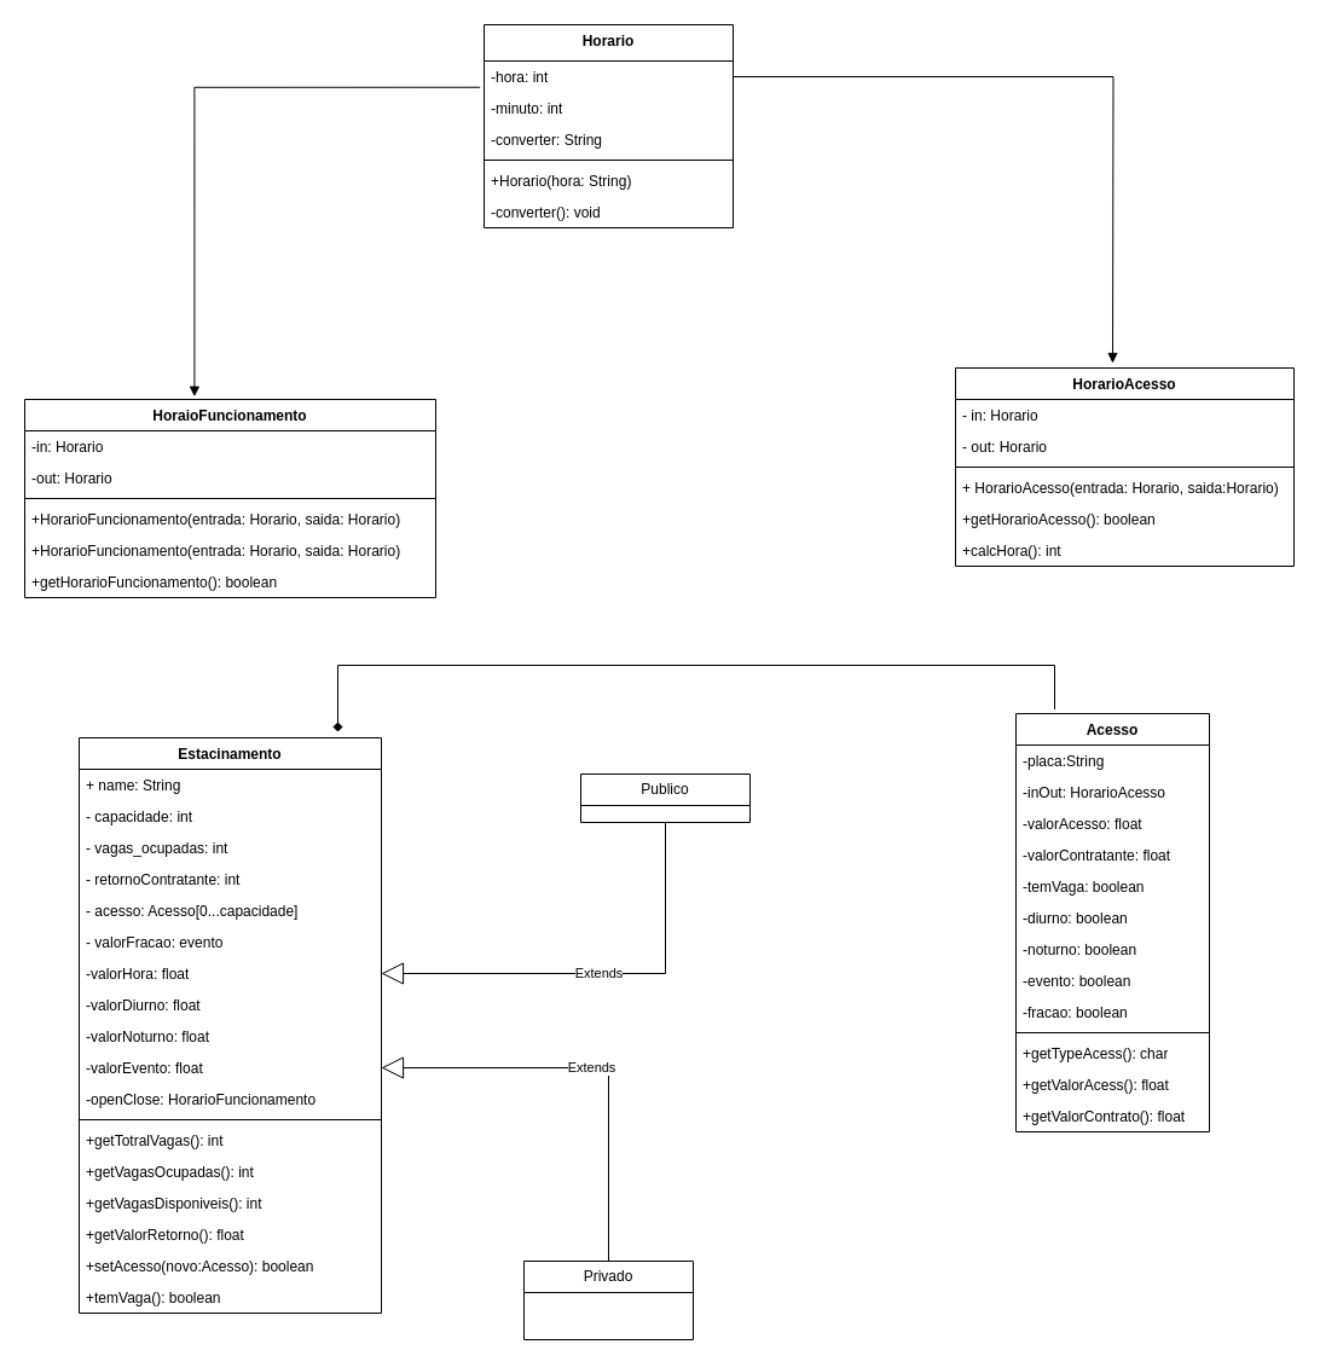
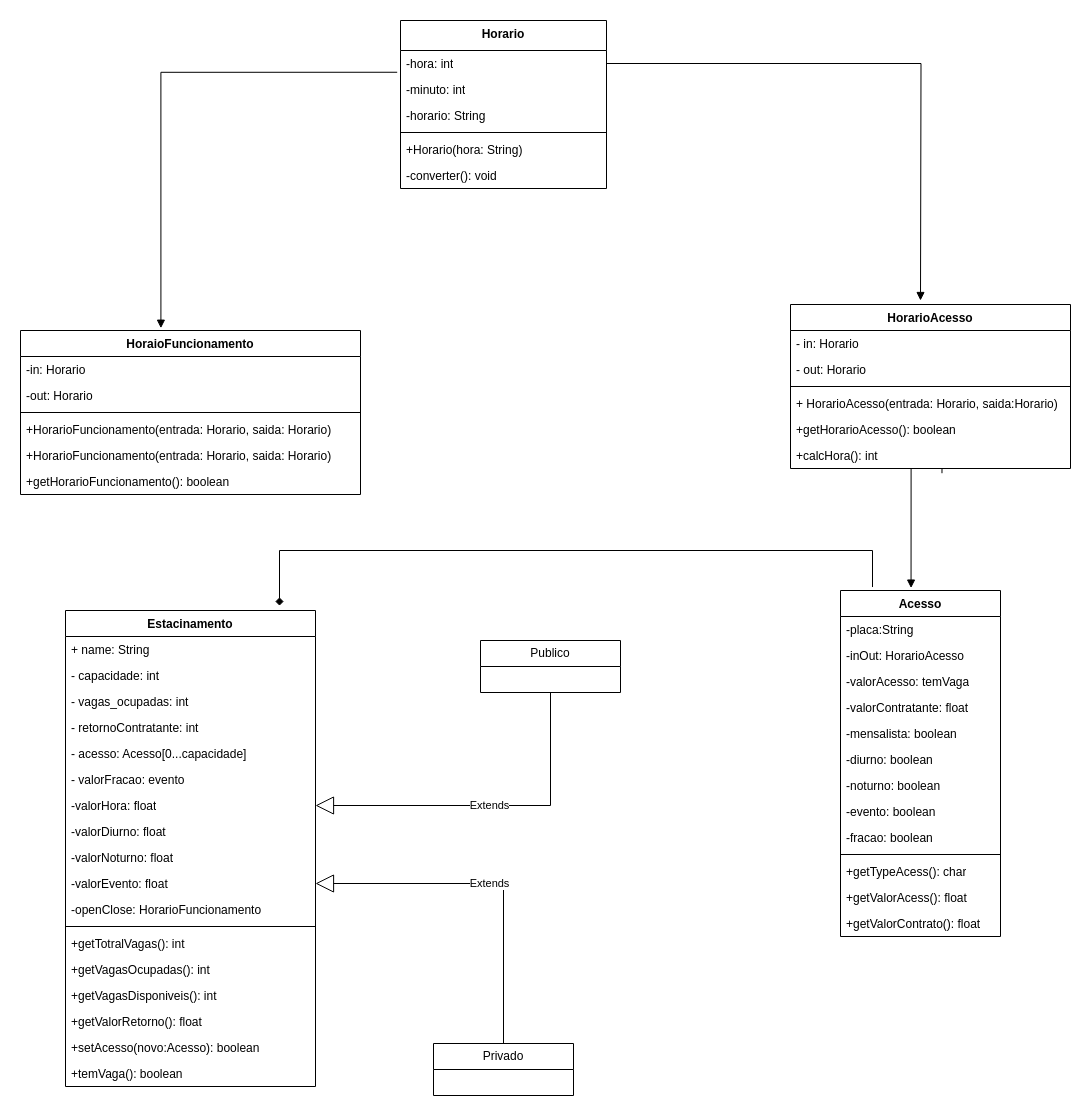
- <mxCell id="40" value="-converter: String" style="text;strokeColor=none;fillColor=none;align=left;verticalAlign=top;spacingLeft=4;spacingRight=4;overflow=hidden;rotatable=0;points=[[0,0.5],[1,0.5]];portConstraint=eastwest;whiteSpace=wrap;html=1;" parent="37" vertex="1"><mxGeometry y="82" width="206" height="26" as="geometry" /></mxCell>
+ <mxCell id="40" value="-horario: String" style="text;strokeColor=none;fillColor=none;align=left;verticalAlign=top;spacingLeft=4;spacingRight=4;overflow=hidden;rotatable=0;points=[[0,0.5],[1,0.5]];portConstraint=eastwest;whiteSpace=wrap;html=1;" parent="37" vertex="1"><mxGeometry y="82" width="206" height="26" as="geometry" /></mxCell>
+ <mxCell id="62" value="" style="endArrow=block;endFill=1;html=1;edgeStyle=orthogonalEdgeStyle;align=left;verticalAlign=top;rounded=0;exitX=0.541;exitY=1.181;exitDx=0;exitDy=0;exitPerimeter=0;entryX=0.441;entryY=-0.007;entryDx=0;entryDy=0;entryPerimeter=0;" edge="1" parent="1" source="52" target="21"><mxGeometry x="-1" relative="1" as="geometry"><mxPoint x="930.41" y="468" as="sourcePoint" /><mxPoint x="929.41" y="584" as="targetPoint" /><Array as="points"><mxPoint x="941" y="468" /><mxPoint x="911" y="468" /></Array></mxGeometry></mxCell>
- <mxCell id="35" value="Publico" style="swimlane;fontStyle=0;childLayout=stackLayout;horizontal=1;startSize=26;fillColor=none;horizontalStack=0;resizeParent=1;resizeParentMax=0;resizeLast=0;collapsible=1;marginBottom=0;whiteSpace=wrap;html=1;" parent="1" vertex="1"><mxGeometry x="480" y="640" width="140" height="40" as="geometry" /></mxCell>
+ <mxCell id="35" value="Publico" style="swimlane;fontStyle=0;childLayout=stackLayout;horizontal=1;startSize=26;fillColor=none;horizontalStack=0;resizeParent=1;resizeParentMax=0;resizeLast=0;collapsible=1;marginBottom=0;whiteSpace=wrap;html=1;" parent="1" vertex="1"><mxGeometry x="480" y="640" width="140" height="52" as="geometry" /></mxCell>
- <mxCell id="24" value="-valorAcesso: float" style="text;strokeColor=none;fillColor=none;align=left;verticalAlign=top;spacingLeft=4;spacingRight=4;overflow=hidden;rotatable=0;points=[[0,0.5],[1,0.5]];portConstraint=eastwest;whiteSpace=wrap;html=1;" parent="21" vertex="1"><mxGeometry y="78" width="160" height="26" as="geometry" /></mxCell>
+ <mxCell id="24" value="-valorAcesso: temVaga" style="text;strokeColor=none;fillColor=none;align=left;verticalAlign=top;spacingLeft=4;spacingRight=4;overflow=hidden;rotatable=0;points=[[0,0.5],[1,0.5]];portConstraint=eastwest;whiteSpace=wrap;html=1;" parent="21" vertex="1"><mxGeometry y="78" width="160" height="26" as="geometry" /></mxCell>
- <mxCell id="26" value="-temVaga: boolean" style="text;strokeColor=none;fillColor=none;align=left;verticalAlign=top;spacingLeft=4;spacingRight=4;overflow=hidden;rotatable=0;points=[[0,0.5],[1,0.5]];portConstraint=eastwest;whiteSpace=wrap;html=1;" parent="21" vertex="1"><mxGeometry y="130" width="160" height="26" as="geometry" /></mxCell>
+ <mxCell id="26" value="-mensalista: boolean" style="text;strokeColor=none;fillColor=none;align=left;verticalAlign=top;spacingLeft=4;spacingRight=4;overflow=hidden;rotatable=0;points=[[0,0.5],[1,0.5]];portConstraint=eastwest;whiteSpace=wrap;html=1;" parent="21" vertex="1"><mxGeometry y="130" width="160" height="26" as="geometry" /></mxCell>
- <mxCell id="36" value="Privado" style="swimlane;fontStyle=0;childLayout=stackLayout;horizontal=1;startSize=26;fillColor=none;horizontalStack=0;resizeParent=1;resizeParentMax=0;resizeLast=0;collapsible=1;marginBottom=0;whiteSpace=wrap;html=1;" parent="1" vertex="1"><mxGeometry x="433" y="1043" width="140" height="65" as="geometry" /></mxCell>
+ <mxCell id="36" value="Privado" style="swimlane;fontStyle=0;childLayout=stackLayout;horizontal=1;startSize=26;fillColor=none;horizontalStack=0;resizeParent=1;resizeParentMax=0;resizeLast=0;collapsible=1;marginBottom=0;whiteSpace=wrap;html=1;" parent="1" vertex="1"><mxGeometry x="433" y="1043" width="140" height="52" as="geometry" /></mxCell>
